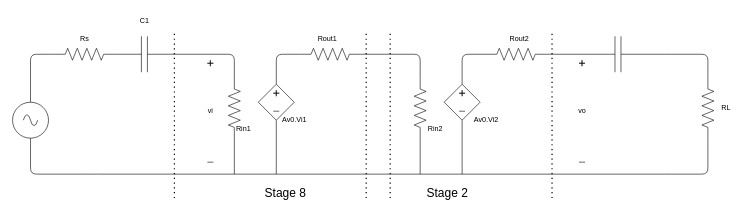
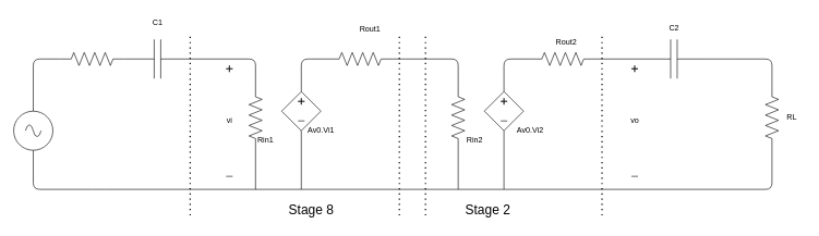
+ <mxCell id="51" value="C2" style="text;html=1;align=center;verticalAlign=middle;resizable=0;points=[];autosize=1;strokeColor=none;fillColor=none;" vertex="1" parent="1"><mxGeometry x="1010" y="28" width="40" height="30" as="geometry" /></mxCell>
- <mxCell id="44" value="Rs" style="text;html=1;align=center;verticalAlign=middle;resizable=0;points=[];autosize=1;strokeColor=none;fillColor=none;" vertex="1" parent="1"><mxGeometry x="120" y="50" width="40" height="30" as="geometry" /></mxCell>
- <mxCell id="31" value="Rout1" style="text;html=1;align=center;verticalAlign=middle;resizable=0;points=[];autosize=1;strokeColor=none;fillColor=none;" vertex="1" parent="1"><mxGeometry x="515" y="50" width="60" height="30" as="geometry" /></mxCell>
+ <mxCell id="31" value="Rout1" style="text;html=1;align=center;verticalAlign=middle;resizable=0;points=[];autosize=1;strokeColor=none;fillColor=none;" vertex="1" parent="1"><mxGeometry x="535" y="30" width="60" height="30" as="geometry" /></mxCell>
